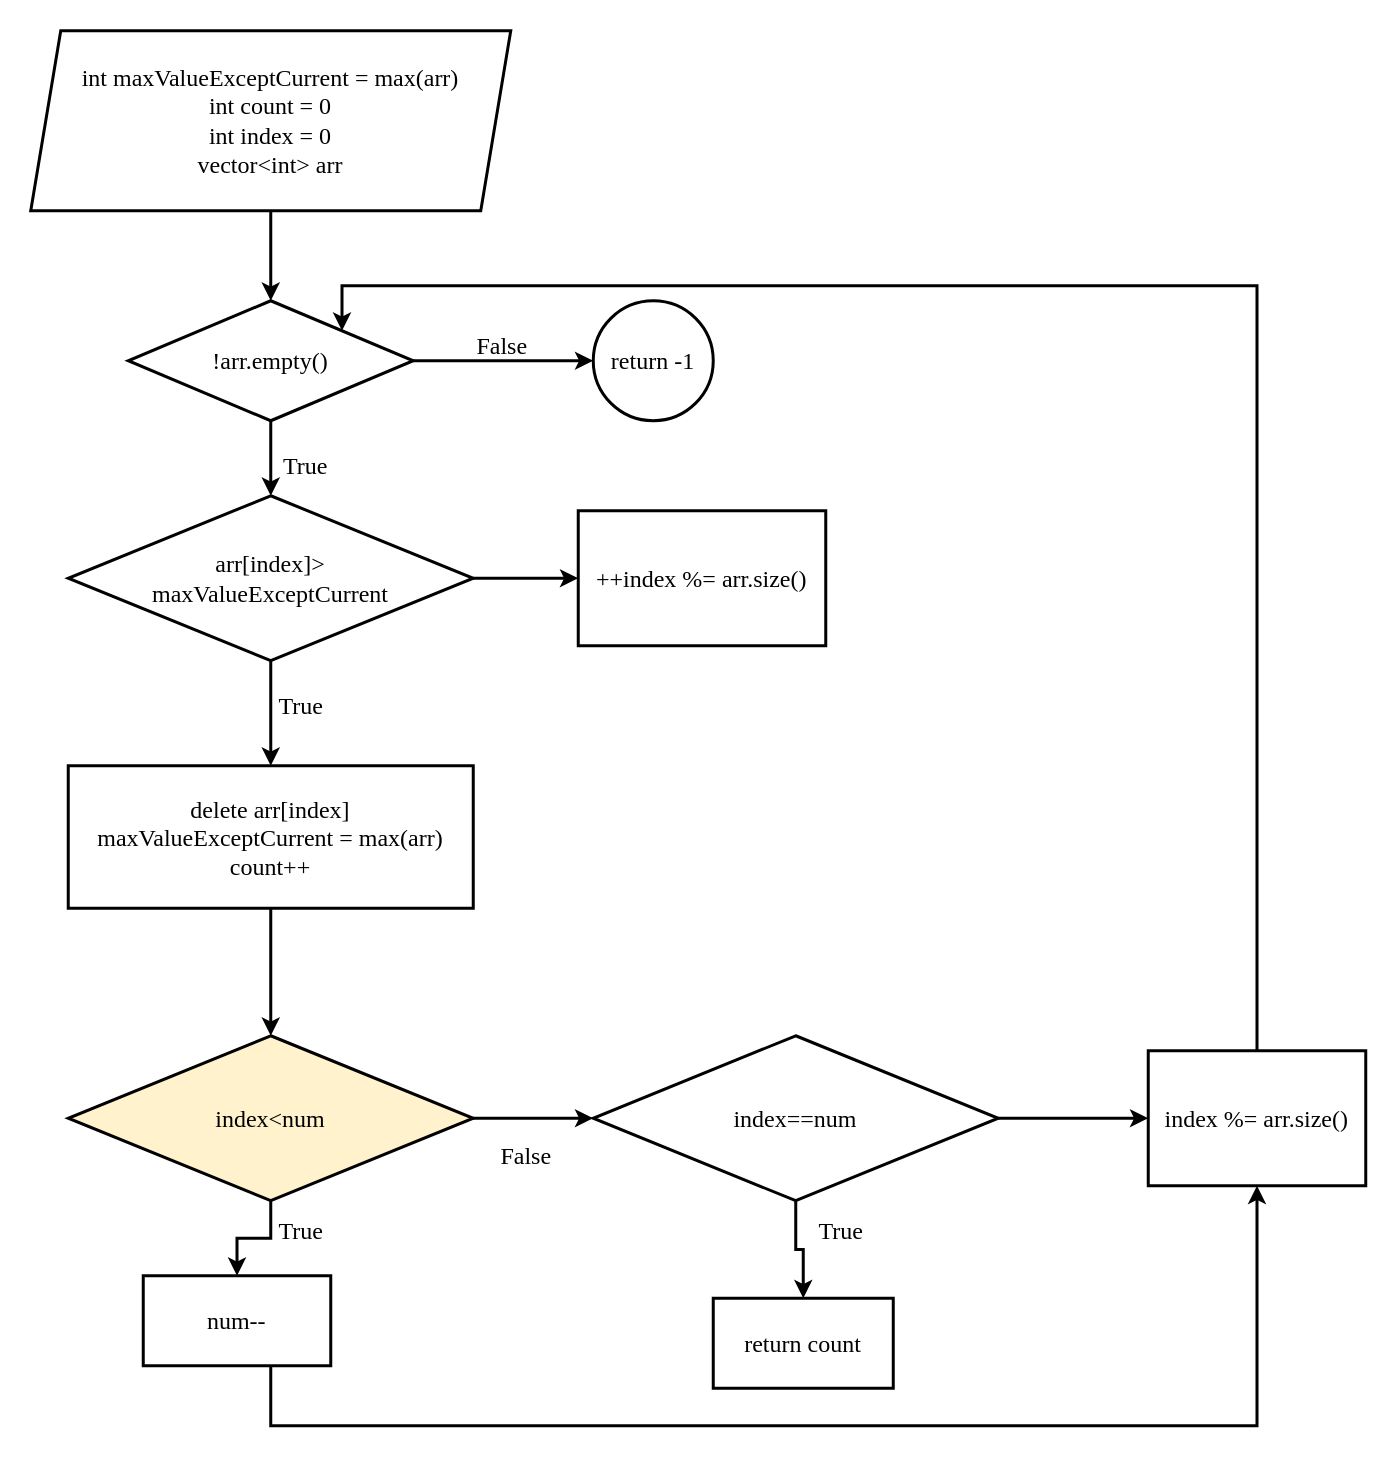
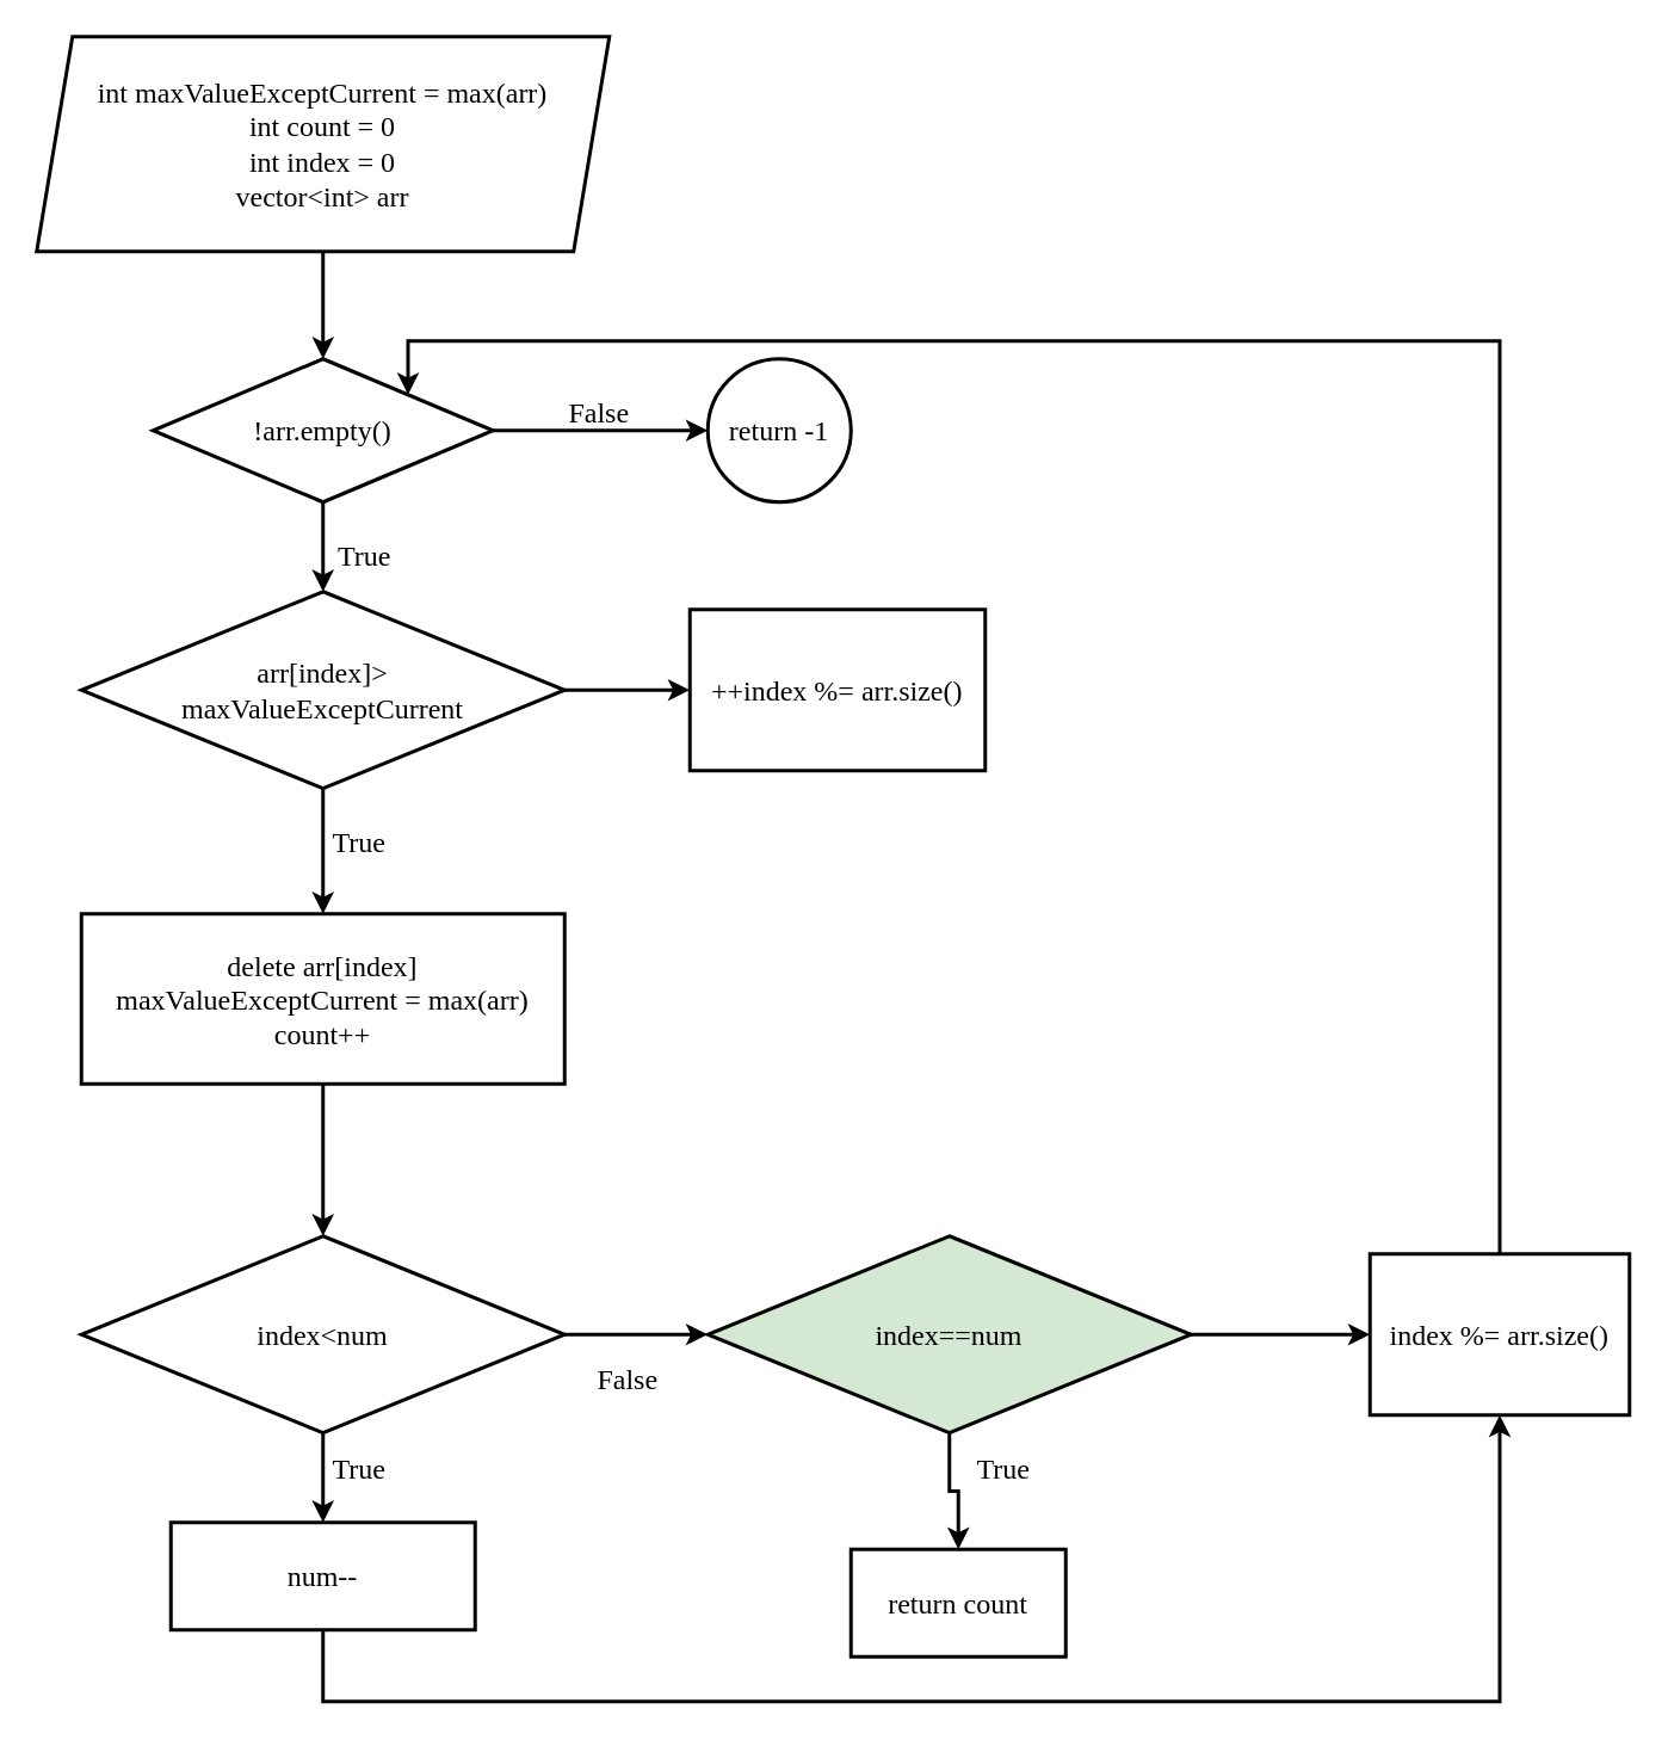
- <mxCell id="19" value="index&amp;lt;num" style="rhombus;whiteSpace=wrap;html=1;fontSize=16;fontFamily=DM Sans;fontSource=https%3A%2F%2Ffonts.googleapis.com%2Fcss%3Ffamily%3DDM%2BSans;strokeWidth=2;fillColor=#fff2cc;" parent="1" vertex="1"><mxGeometry x="45" y="690" width="270" height="110" as="geometry" /></mxCell>
+ <mxCell id="19" value="index&amp;lt;num" style="rhombus;whiteSpace=wrap;html=1;fontSize=16;fontFamily=DM Sans;fontSource=https%3A%2F%2Ffonts.googleapis.com%2Fcss%3Ffamily%3DDM%2BSans;strokeWidth=2;" parent="1" vertex="1"><mxGeometry x="45" y="690" width="270" height="110" as="geometry" /></mxCell>
- <mxCell id="22" value="index==num" style="rhombus;whiteSpace=wrap;html=1;fontSize=16;fontFamily=DM Sans;fontSource=https%3A%2F%2Ffonts.googleapis.com%2Fcss%3Ffamily%3DDM%2BSans;strokeWidth=2;" parent="1" vertex="1"><mxGeometry x="395" y="690" width="270" height="110" as="geometry" /></mxCell>
+ <mxCell id="22" value="index==num" style="rhombus;whiteSpace=wrap;html=1;fontSize=16;fontFamily=DM Sans;fontSource=https%3A%2F%2Ffonts.googleapis.com%2Fcss%3Ffamily%3DDM%2BSans;strokeWidth=2;fillColor=#d5e8d4;" parent="1" vertex="1"><mxGeometry x="395" y="690" width="270" height="110" as="geometry" /></mxCell>
- <mxCell id="24" value="num--" style="whiteSpace=wrap;html=1;fontSize=16;fontFamily=DM Sans;fontSource=https%3A%2F%2Ffonts.googleapis.com%2Fcss%3Ffamily%3DDM%2BSans;strokeWidth=2;" parent="1" vertex="1"><mxGeometry x="95" y="850" width="125" height="60" as="geometry" /></mxCell>
+ <mxCell id="24" value="num--" style="whiteSpace=wrap;html=1;fontSize=16;fontFamily=DM Sans;fontSource=https%3A%2F%2Ffonts.googleapis.com%2Fcss%3Ffamily%3DDM%2BSans;strokeWidth=2;" parent="1" vertex="1"><mxGeometry x="95" y="850" width="170" height="60" as="geometry" /></mxCell>
